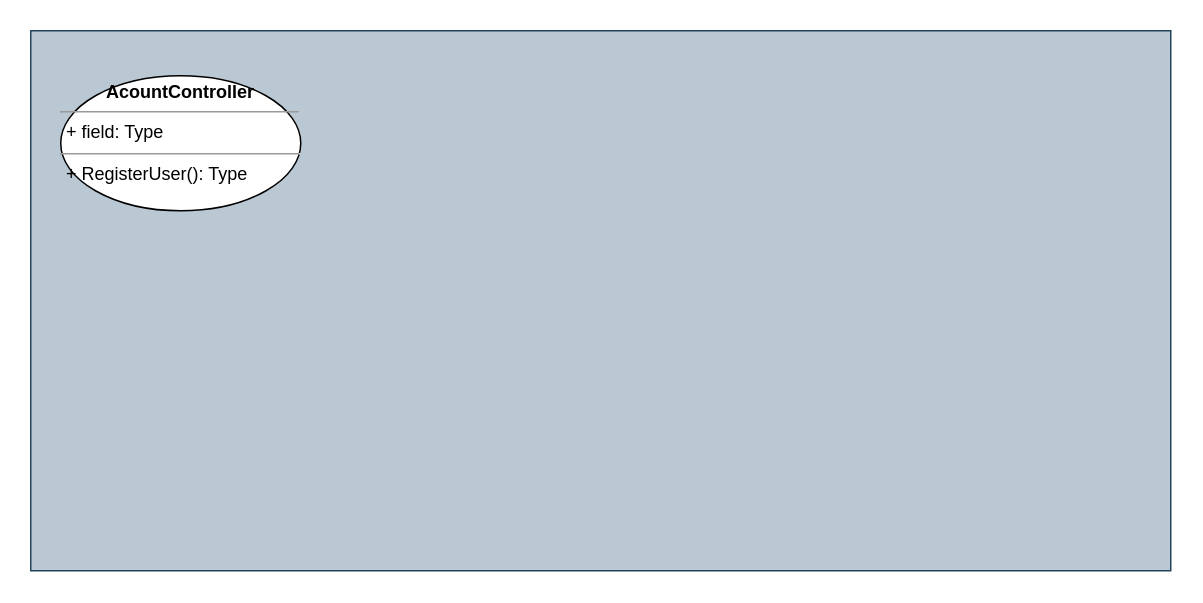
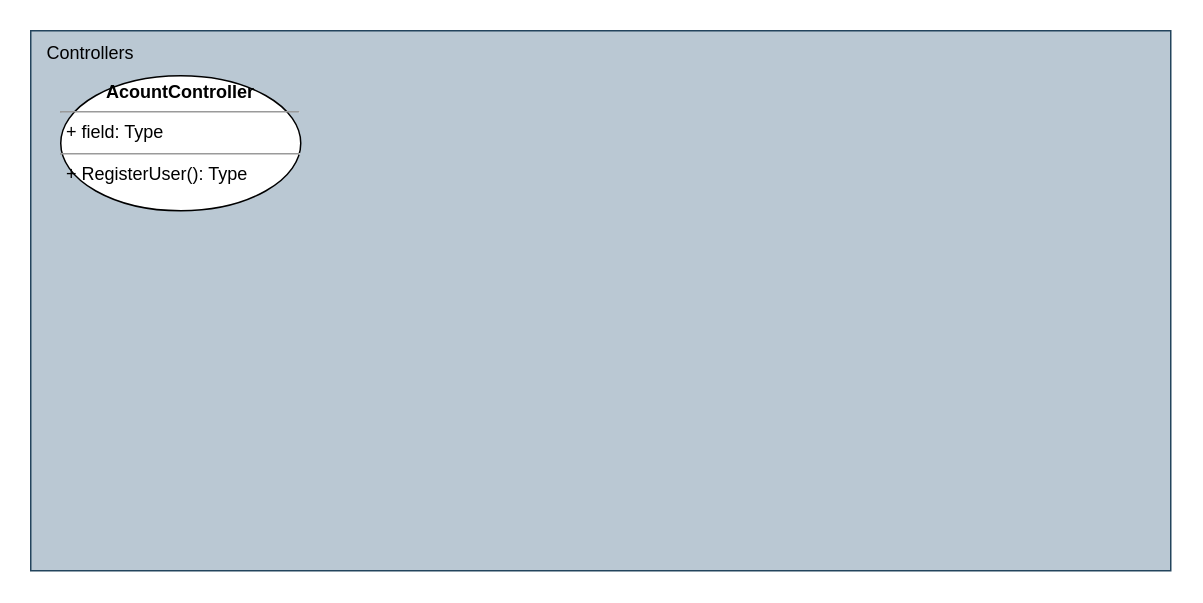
+ <mxCell id="3" value="Controllers" style="text;html=1;strokeColor=none;fillColor=none;align=center;verticalAlign=middle;whiteSpace=wrap;rounded=0;" vertex="1" parent="1"><mxGeometry x="20" y="20" width="80" height="30" as="geometry" /></mxCell>
